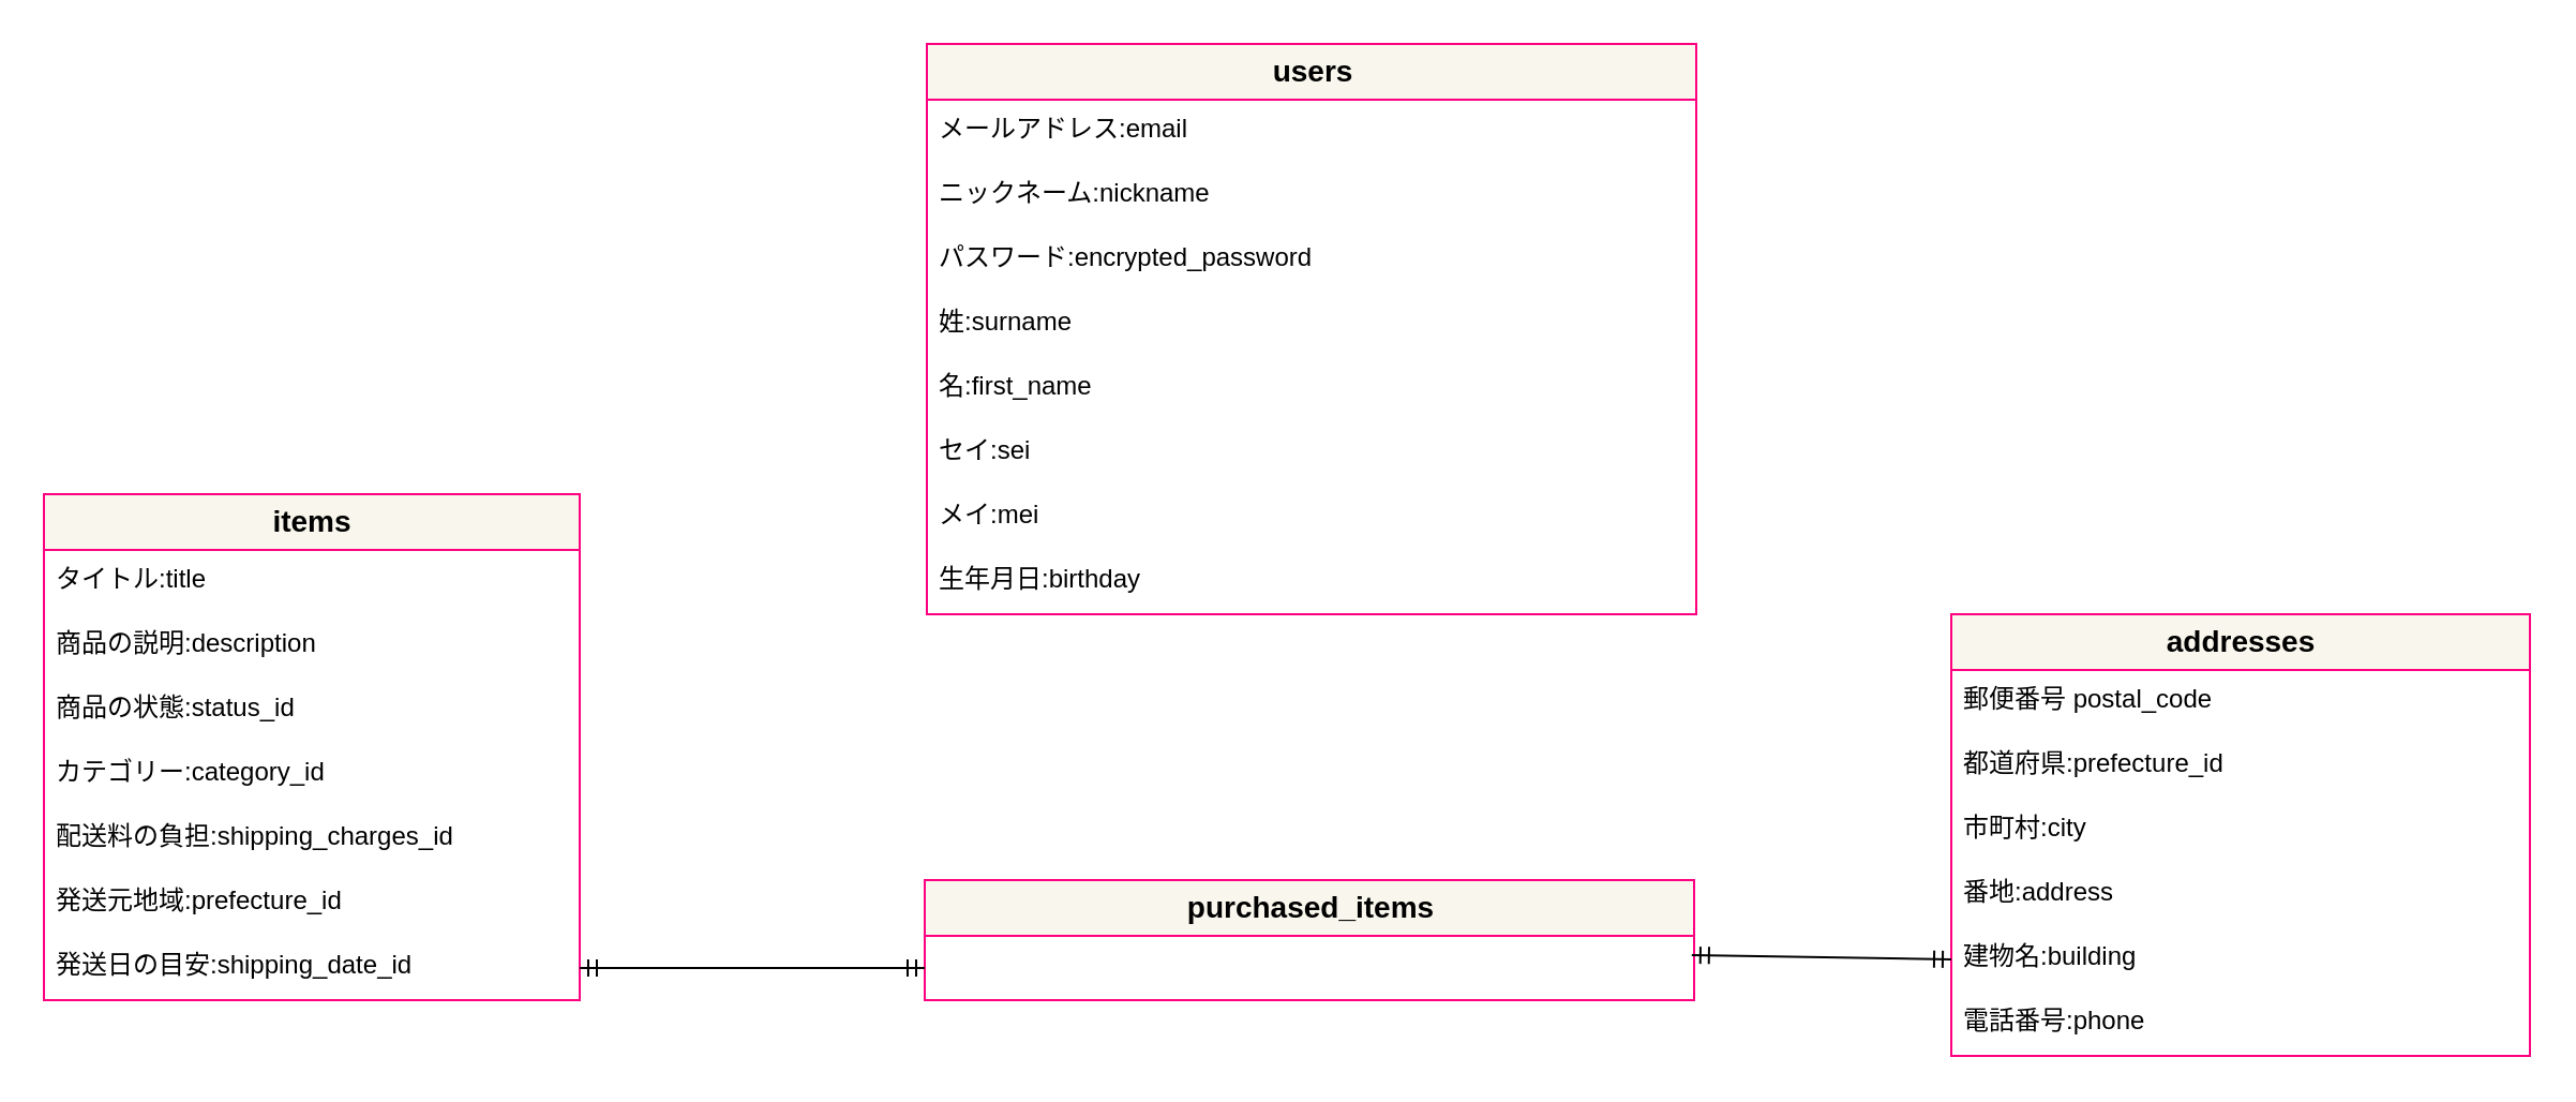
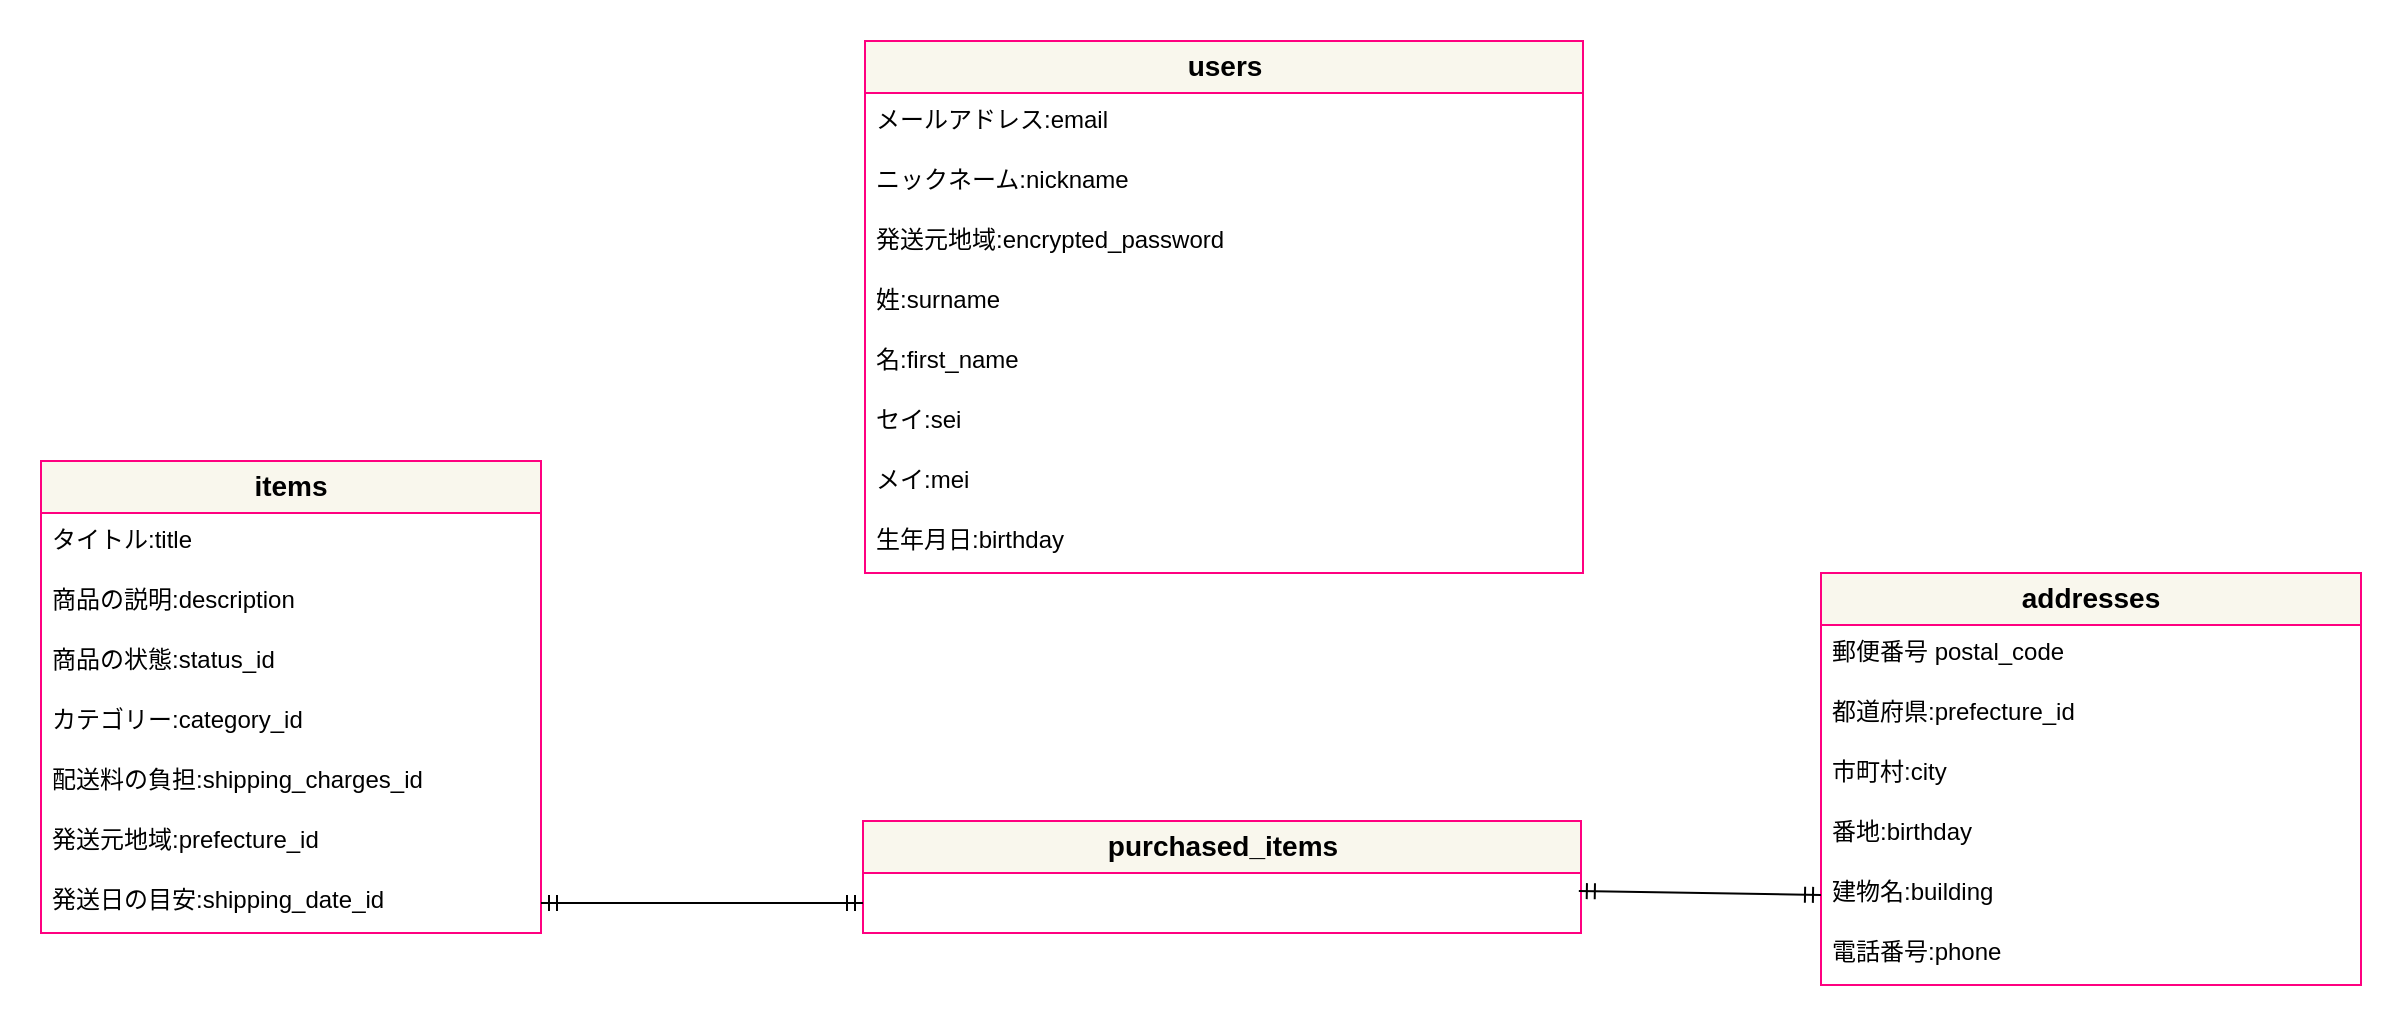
- <mxCell id="21" value="パスワード:encrypted_password &#10;&#10;" style="text;strokeColor=none;fillColor=none;spacingLeft=4;spacingRight=4;overflow=hidden;rotatable=0;points=[[0,0.5],[1,0.5]];portConstraint=eastwest;fontSize=12;" parent="18" vertex="1"><mxGeometry y="86" width="359" height="30" as="geometry" /></mxCell>
+ <mxCell id="21" value="発送元地域:encrypted_password &#10;&#10;" style="text;strokeColor=none;fillColor=none;spacingLeft=4;spacingRight=4;overflow=hidden;rotatable=0;points=[[0,0.5],[1,0.5]];portConstraint=eastwest;fontSize=12;" parent="18" vertex="1"><mxGeometry y="86" width="359" height="30" as="geometry" /></mxCell>
- <mxCell id="15" value="番地:address" style="text;strokeColor=none;fillColor=none;spacingLeft=4;spacingRight=4;overflow=hidden;rotatable=0;points=[[0,0.5],[1,0.5]];portConstraint=eastwest;fontSize=12;" parent="11" vertex="1"><mxGeometry y="116" width="270" height="30" as="geometry" /></mxCell>
+ <mxCell id="15" value="番地:birthday" style="text;strokeColor=none;fillColor=none;spacingLeft=4;spacingRight=4;overflow=hidden;rotatable=0;points=[[0,0.5],[1,0.5]];portConstraint=eastwest;fontSize=12;" parent="11" vertex="1"><mxGeometry y="116" width="270" height="30" as="geometry" /></mxCell>
